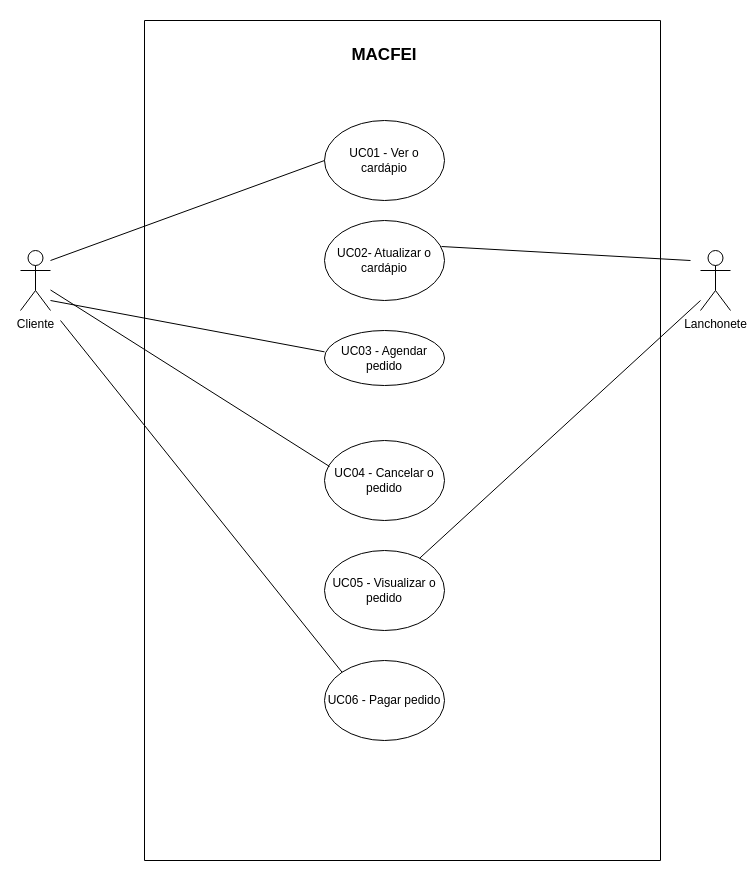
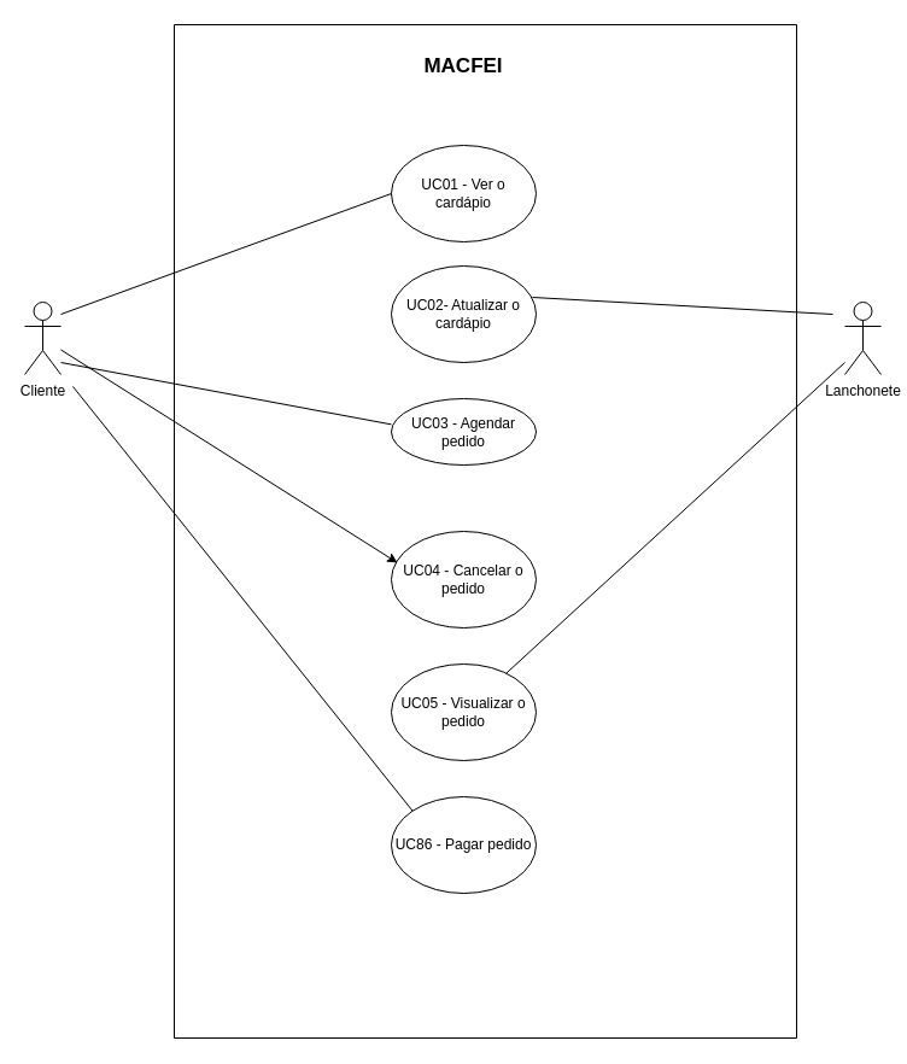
- <mxCell id="15" value="" style="endArrow=none;html=1;rounded=0;entryX=0.042;entryY=0.325;entryDx=0;entryDy=0;entryPerimeter=0;" parent="1" source="10" target="6" edge="1"><mxGeometry width="50" height="50" relative="1" as="geometry"><mxPoint x="60" y="380" as="sourcePoint" /><mxPoint x="110" y="330" as="targetPoint" /></mxGeometry></mxCell>
+ <mxCell id="15" value="" style="endArrow=classic;html=1;rounded=0;entryX=0.042;entryY=0.325;entryDx=0;entryDy=0;entryPerimeter=0;" parent="1" source="10" target="6" edge="1"><mxGeometry width="50" height="50" relative="1" as="geometry"><mxPoint x="60" y="380" as="sourcePoint" /><mxPoint x="110" y="330" as="targetPoint" /></mxGeometry></mxCell>
- <mxCell id="8" value="UC06 - Pagar pedido" style="ellipse;whiteSpace=wrap;html=1;" parent="2" vertex="1"><mxGeometry x="180" y="640" width="120" height="80" as="geometry" /></mxCell>
+ <mxCell id="8" value="UC86 - Pagar pedido" style="ellipse;whiteSpace=wrap;html=1;" parent="2" vertex="1"><mxGeometry x="180" y="640" width="120" height="80" as="geometry" /></mxCell>
